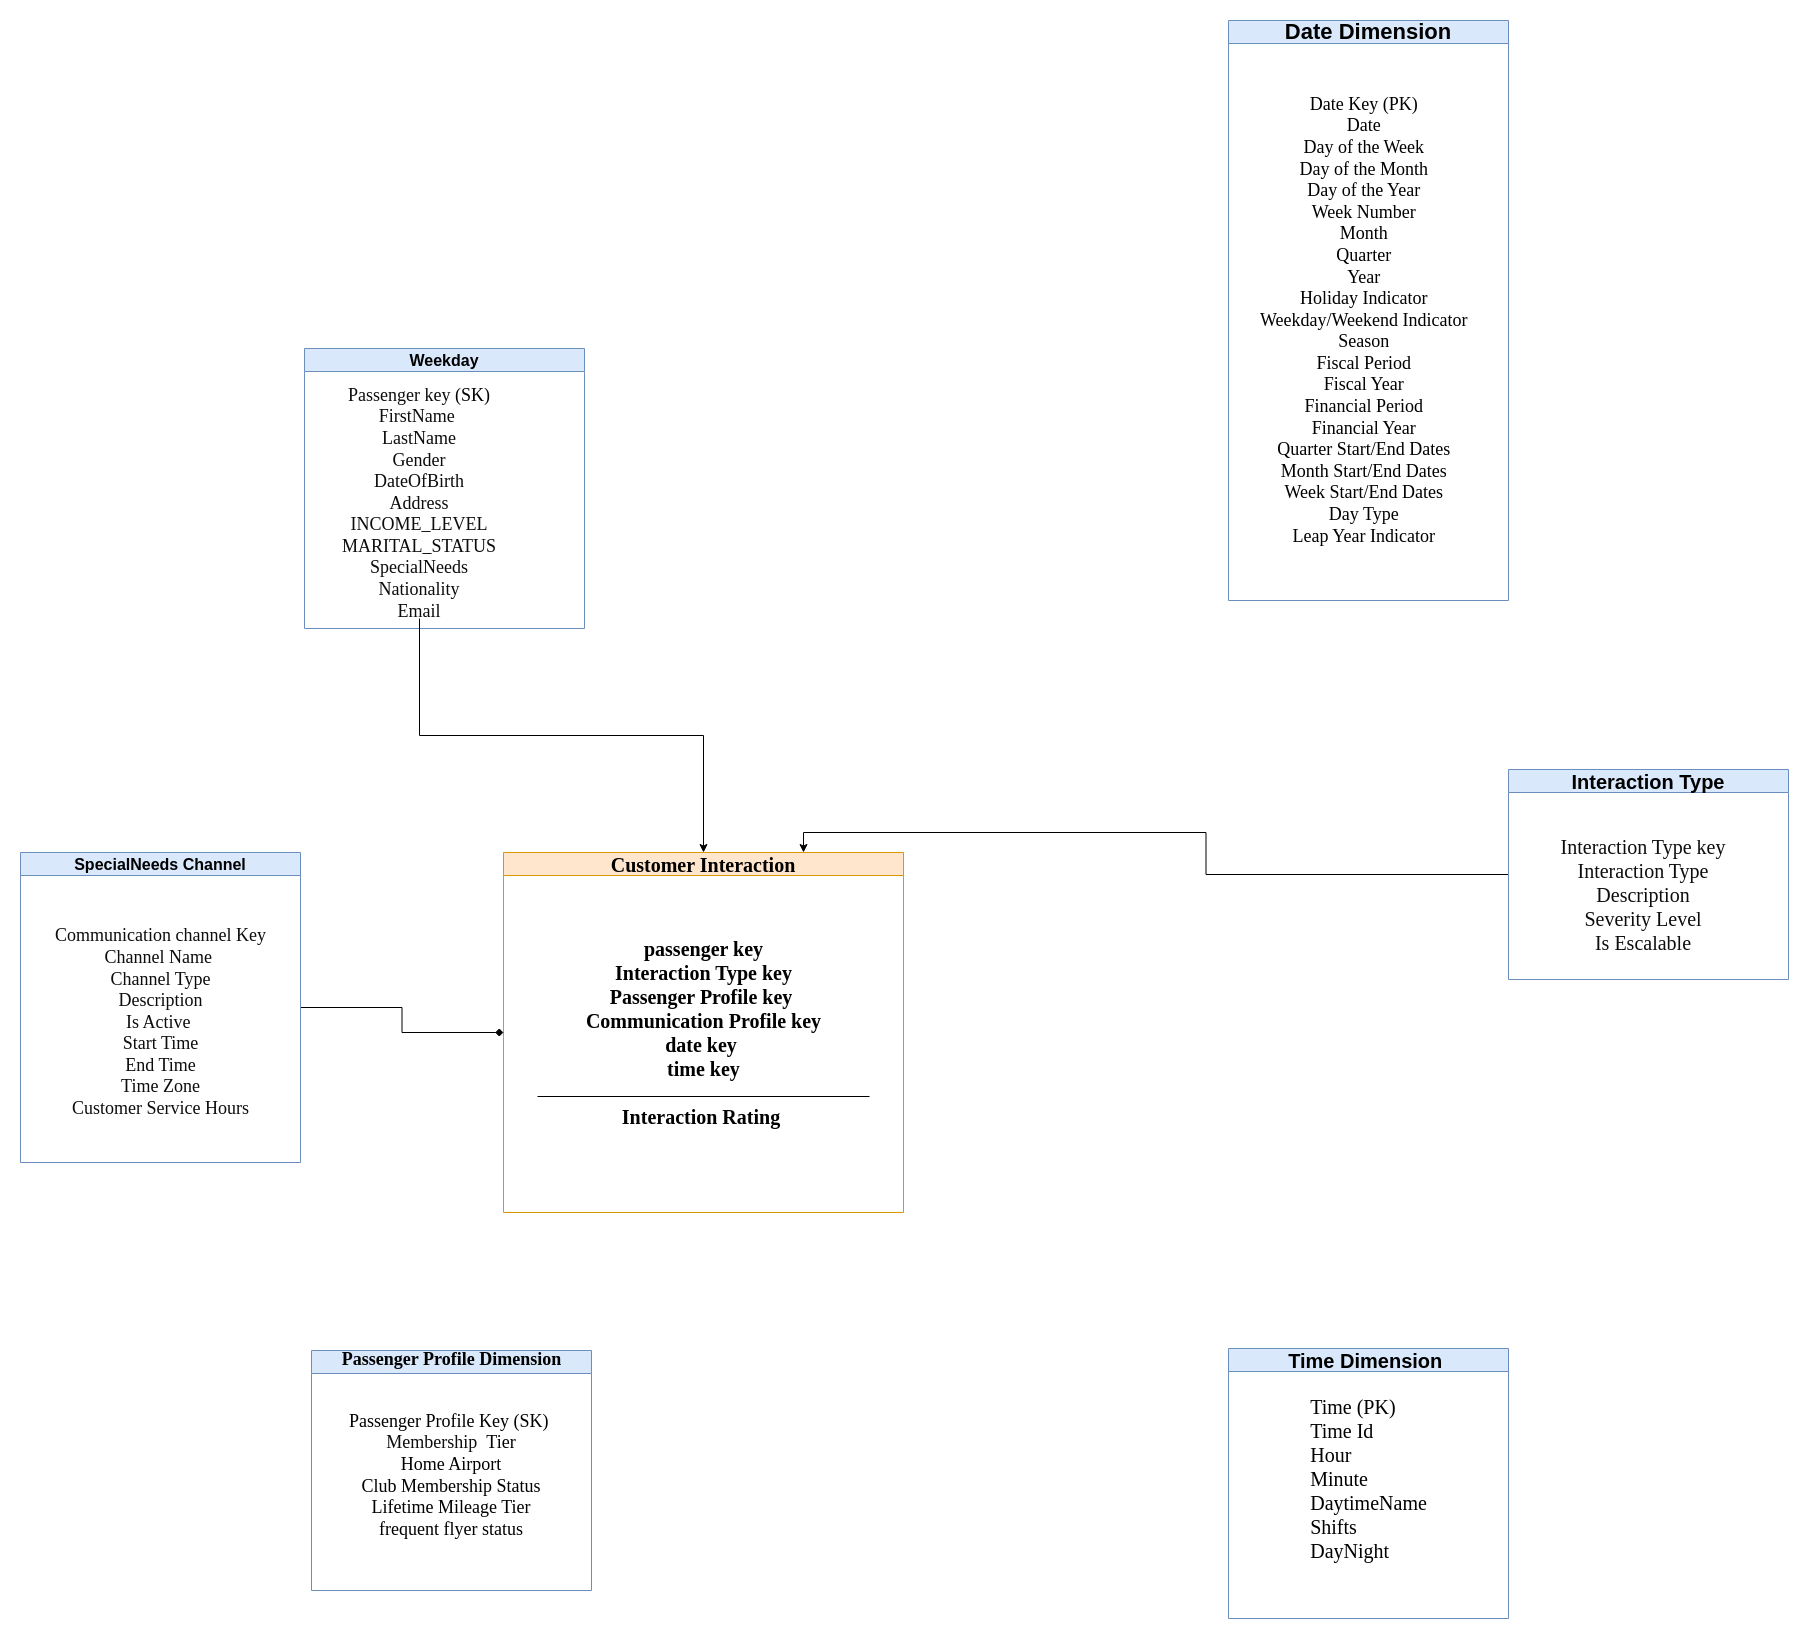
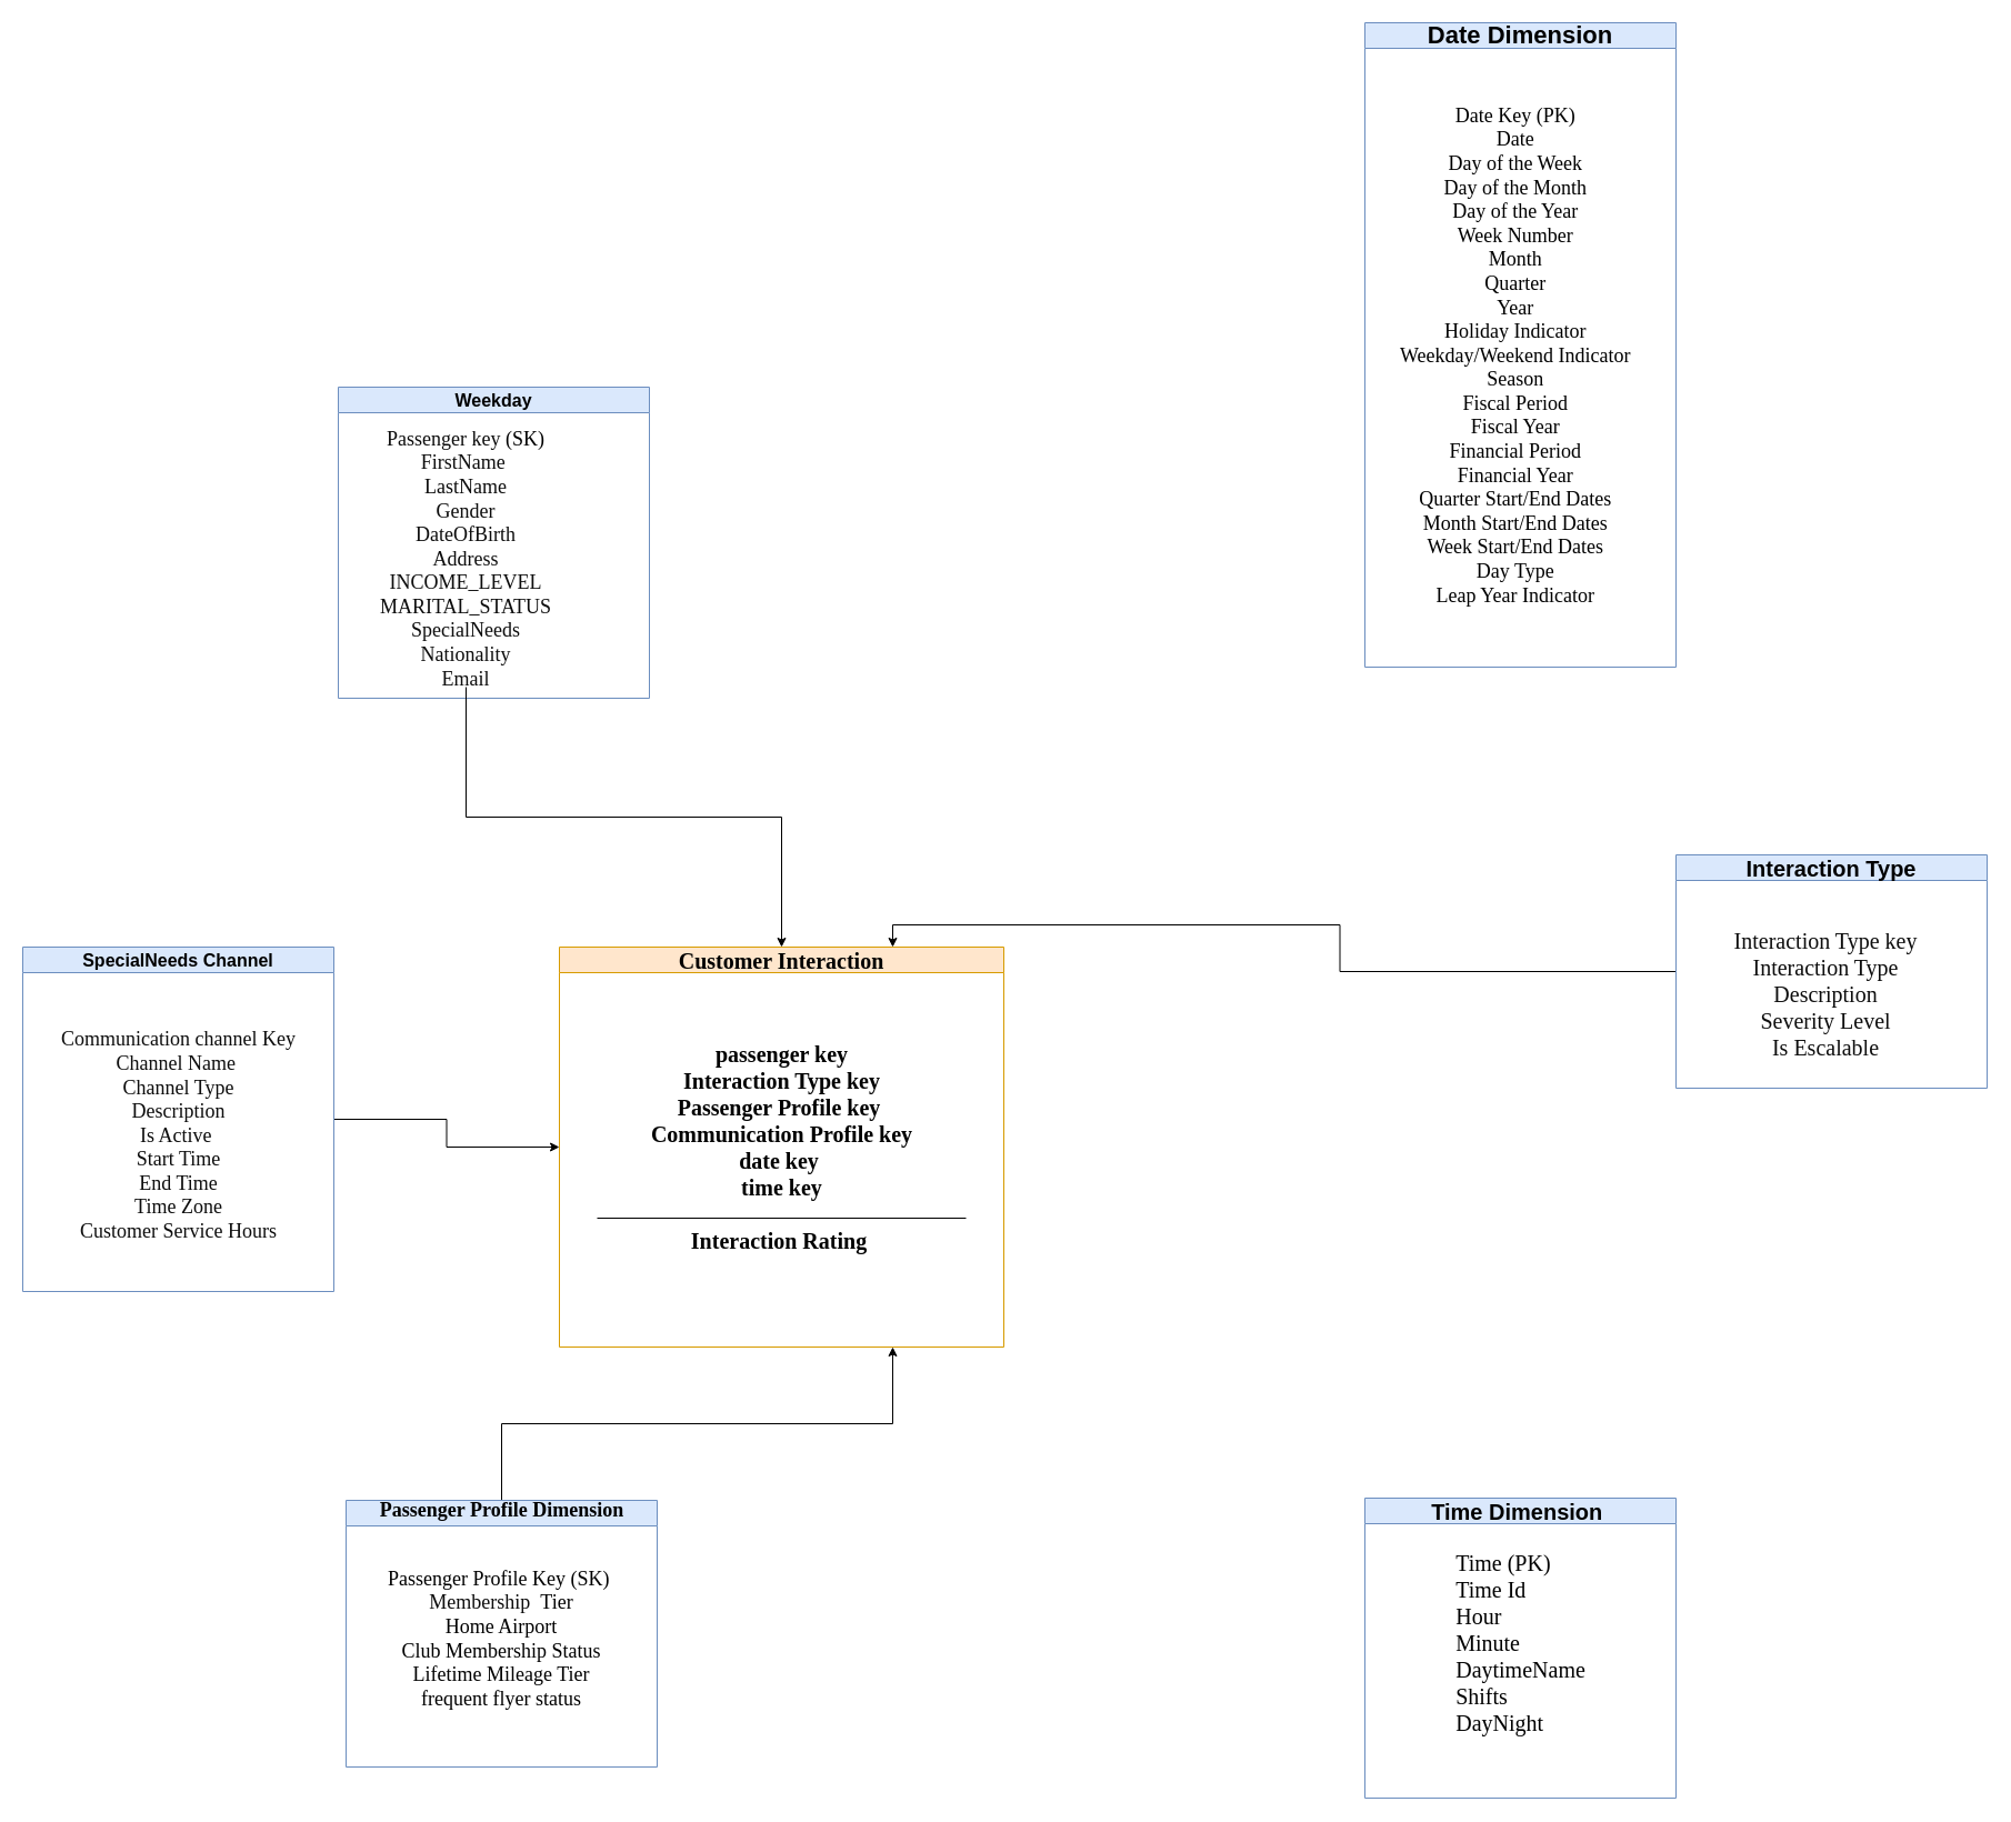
- <mxCell id="14" style="edgeStyle=orthogonalEdgeStyle;rounded=0;orthogonalLoop=1;jettySize=auto;html=1;entryX=0;entryY=0.5;entryDx=0;entryDy=0;endArrow=diamond;" edge="1" parent="1" source="15" target="11"><mxGeometry relative="1" as="geometry" /></mxCell>
+ <mxCell id="14" style="edgeStyle=orthogonalEdgeStyle;rounded=0;orthogonalLoop=1;jettySize=auto;html=1;entryX=0;entryY=0.5;entryDx=0;entryDy=0;" edge="1" parent="1" source="15" target="11"><mxGeometry relative="1" as="geometry" /></mxCell>
+ <mxCell id="2" style="edgeStyle=orthogonalEdgeStyle;rounded=0;orthogonalLoop=1;jettySize=auto;html=1;entryX=0.75;entryY=1;entryDx=0;entryDy=0;" edge="1" parent="1" source="3" target="11"><mxGeometry relative="1" as="geometry" /></mxCell>
